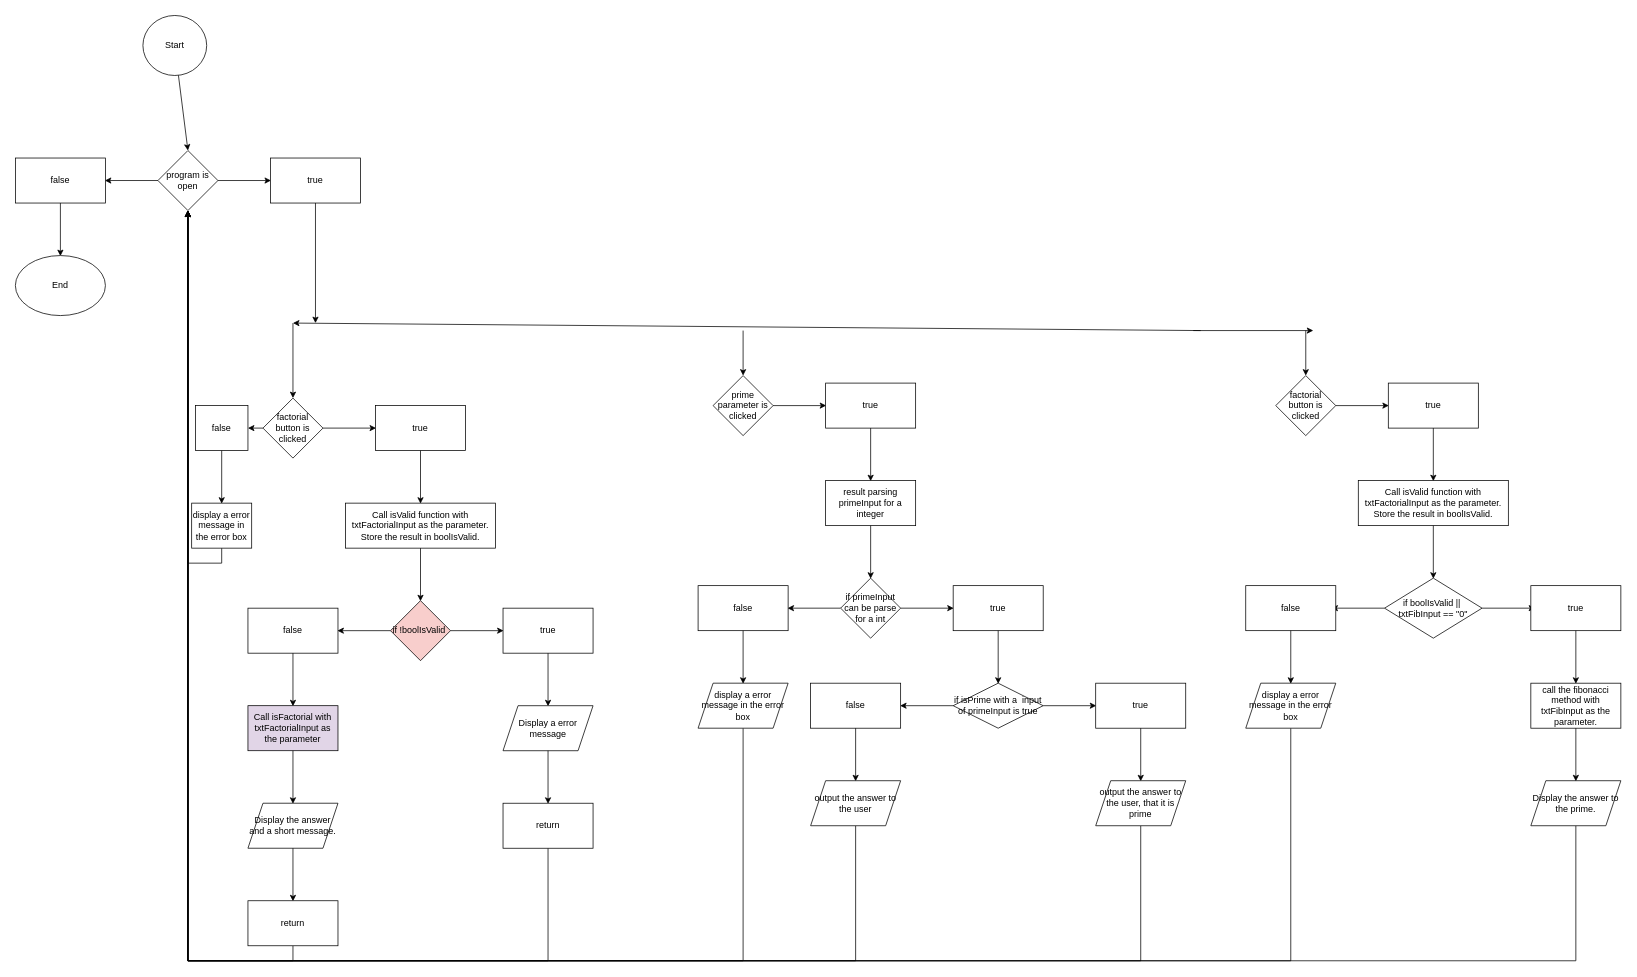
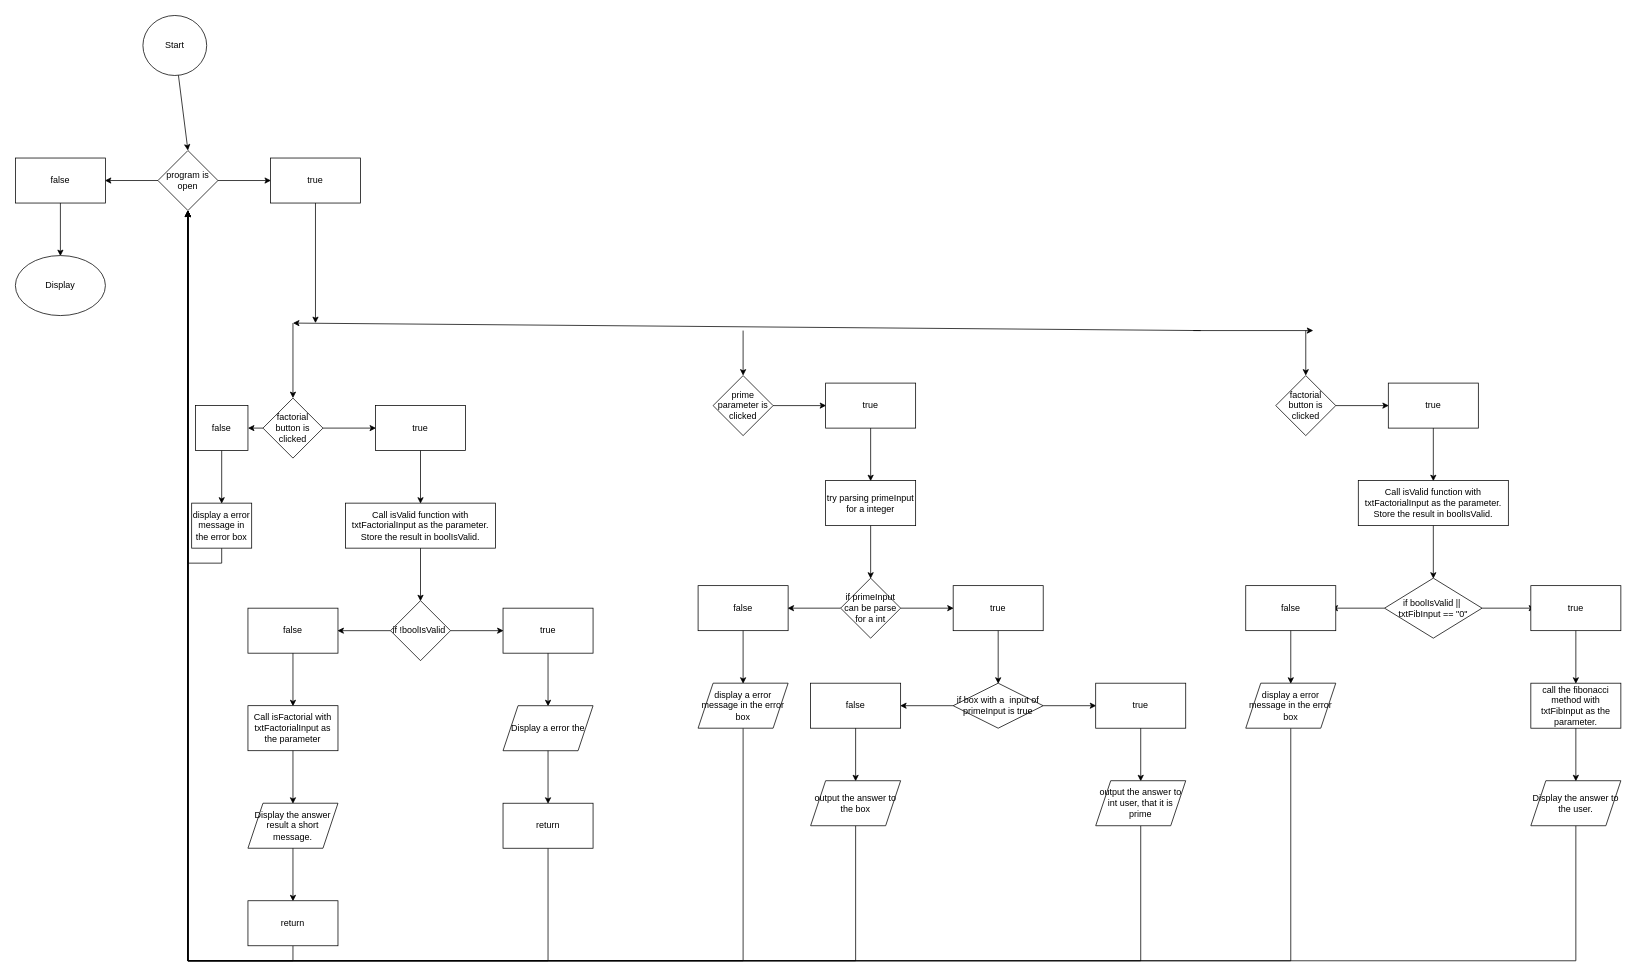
- <mxCell id="64" value="End" style="ellipse;whiteSpace=wrap;html=1;" vertex="1" parent="1"><mxGeometry x="20" y="340" width="120" height="80" as="geometry" /></mxCell>
+ <mxCell id="64" value="Display" style="ellipse;whiteSpace=wrap;html=1;" vertex="1" parent="1"><mxGeometry x="20" y="340" width="120" height="80" as="geometry" /></mxCell>
- <mxCell id="35" value="result parsing primeInput for a integer" style="rounded=0;whiteSpace=wrap;html=1;" vertex="1" parent="1"><mxGeometry x="1100" y="640" width="120" height="60" as="geometry" /></mxCell>
+ <mxCell id="35" value="try parsing primeInput for a integer" style="rounded=0;whiteSpace=wrap;html=1;" vertex="1" parent="1"><mxGeometry x="1100" y="640" width="120" height="60" as="geometry" /></mxCell>
- <mxCell id="13" value="if !boolIsValid&amp;nbsp;" style="rhombus;whiteSpace=wrap;html=1;fillColor=#f8cecc;" vertex="1" parent="1"><mxGeometry x="520" y="800" width="80" height="80" as="geometry" /></mxCell>
+ <mxCell id="13" value="if !boolIsValid&amp;nbsp;" style="rhombus;whiteSpace=wrap;html=1;" vertex="1" parent="1"><mxGeometry x="520" y="800" width="80" height="80" as="geometry" /></mxCell>
- <mxCell id="46" value="if isPrime with a&amp;nbsp; input of primeInput is true" style="rounded=0;whiteSpace=wrap;html=1;shape=rhombus;perimeter=rhombusPerimeter;" vertex="1" parent="1"><mxGeometry x="1270" y="910" width="120" height="60" as="geometry" /></mxCell>
+ <mxCell id="46" value="if box with a&amp;nbsp; input of primeInput is true" style="rounded=0;whiteSpace=wrap;html=1;shape=rhombus;perimeter=rhombusPerimeter;" vertex="1" parent="1"><mxGeometry x="1270" y="910" width="120" height="60" as="geometry" /></mxCell>
- <mxCell id="24" value="Call isFactorial with txtFactorialInput as the parameter" style="rounded=0;whiteSpace=wrap;html=1;fillColor=#e1d5e7;" vertex="1" parent="1"><mxGeometry x="330" y="940" width="120" height="60" as="geometry" /></mxCell>
+ <mxCell id="24" value="Call isFactorial with txtFactorialInput as the parameter" style="rounded=0;whiteSpace=wrap;html=1;" vertex="1" parent="1"><mxGeometry x="330" y="940" width="120" height="60" as="geometry" /></mxCell>
- <mxCell id="17" value="Display a error message" style="rounded=0;whiteSpace=wrap;html=1;shape=parallelogram;perimeter=parallelogramPerimeter;fixedSize=1;" vertex="1" parent="1"><mxGeometry x="670" y="940" width="120" height="60" as="geometry" /></mxCell>
+ <mxCell id="17" value="Display a error the" style="rounded=0;whiteSpace=wrap;html=1;shape=parallelogram;perimeter=parallelogramPerimeter;fixedSize=1;" vertex="1" parent="1"><mxGeometry x="670" y="940" width="120" height="60" as="geometry" /></mxCell>
- <mxCell id="56" value="output the answer to the user" style="shape=parallelogram;perimeter=parallelogramPerimeter;whiteSpace=wrap;html=1;fixedSize=1;" vertex="1" parent="1"><mxGeometry x="1080" y="1040" width="120" height="60" as="geometry" /></mxCell>
+ <mxCell id="56" value="output the answer to the box" style="shape=parallelogram;perimeter=parallelogramPerimeter;whiteSpace=wrap;html=1;fixedSize=1;" vertex="1" parent="1"><mxGeometry x="1080" y="1040" width="120" height="60" as="geometry" /></mxCell>
- <mxCell id="51" value="output the answer to the user, that it is prime" style="shape=parallelogram;perimeter=parallelogramPerimeter;whiteSpace=wrap;html=1;fixedSize=1;" vertex="1" parent="1"><mxGeometry x="1460" y="1040" width="120" height="60" as="geometry" /></mxCell>
+ <mxCell id="51" value="output the answer to int user, that it is prime" style="shape=parallelogram;perimeter=parallelogramPerimeter;whiteSpace=wrap;html=1;fixedSize=1;" vertex="1" parent="1"><mxGeometry x="1460" y="1040" width="120" height="60" as="geometry" /></mxCell>
- <mxCell id="88" value="Display the answer to the prime." style="shape=parallelogram;perimeter=parallelogramPerimeter;whiteSpace=wrap;html=1;fixedSize=1;" vertex="1" parent="1"><mxGeometry x="2040" y="1040" width="120" height="60" as="geometry" /></mxCell>
+ <mxCell id="88" value="Display the answer to the user." style="shape=parallelogram;perimeter=parallelogramPerimeter;whiteSpace=wrap;html=1;fixedSize=1;" vertex="1" parent="1"><mxGeometry x="2040" y="1040" width="120" height="60" as="geometry" /></mxCell>
- <mxCell id="26" value="Display the answer and a short message." style="shape=parallelogram;perimeter=parallelogramPerimeter;whiteSpace=wrap;html=1;fixedSize=1;" vertex="1" parent="1"><mxGeometry x="330" y="1070" width="120" height="60" as="geometry" /></mxCell>
+ <mxCell id="26" value="Display the answer result a short message." style="shape=parallelogram;perimeter=parallelogramPerimeter;whiteSpace=wrap;html=1;fixedSize=1;" vertex="1" parent="1"><mxGeometry x="330" y="1070" width="120" height="60" as="geometry" /></mxCell>
